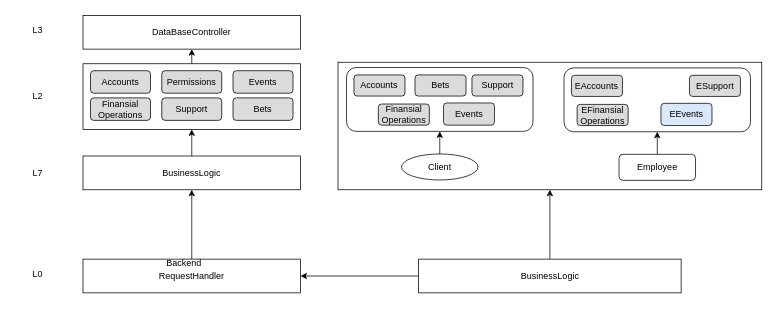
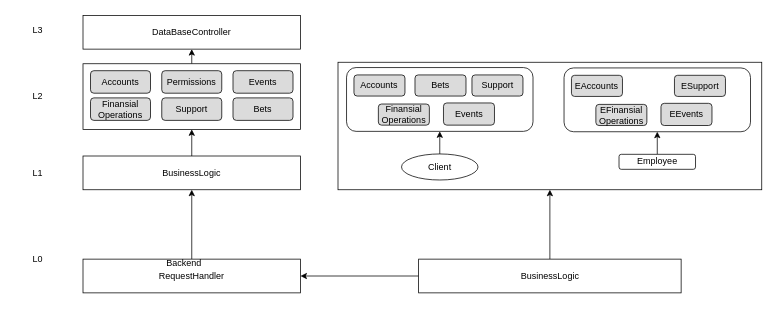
- <mxCell id="35" value="ESupport" style="rounded=1;whiteSpace=wrap;html=1;fillColor=#DBDBDB;" vertex="1" parent="33"><mxGeometry x="173.615" y="17.412" width="68" height="28.167" as="geometry" /></mxCell>
+ <mxCell id="35" value="ESupport" style="rounded=1;whiteSpace=wrap;html=1;fillColor=#DBDBDB;" vertex="1" parent="33"><mxGeometry x="153.615" y="17.412" width="68" height="28.167" as="geometry" /></mxCell>
- <mxCell id="38" value="EEvents" style="rounded=1;whiteSpace=wrap;html=1;fillColor=#dae8fc;" vertex="1" parent="33"><mxGeometry x="135.636" y="54.782" width="68" height="29.575" as="geometry" /></mxCell>
+ <mxCell id="38" value="EEvents" style="rounded=1;whiteSpace=wrap;html=1;fillColor=#DBDBDB;" vertex="1" parent="33"><mxGeometry x="135.636" y="54.782" width="68" height="29.575" as="geometry" /></mxCell>
- <mxCell id="39" value="EFinansial Operations" style="rounded=1;whiteSpace=wrap;html=1;fillColor=#DBDBDB;" vertex="1" parent="33"><mxGeometry x="23.83" y="56.191" width="68" height="28.167" as="geometry" /></mxCell>
+ <mxCell id="39" value="EFinansial Operations" style="rounded=1;whiteSpace=wrap;html=1;fillColor=#DBDBDB;" vertex="1" parent="33"><mxGeometry x="48.83" y="56.191" width="68" height="28.167" as="geometry" /></mxCell>
- <mxCell id="37" value="Employee" style="rounded=1;whiteSpace=wrap;html=1;" vertex="1" parent="33"><mxGeometry x="79.69" y="122.759" width="102" height="34.739" as="geometry" /></mxCell>
+ <mxCell id="37" value="Employee" style="rounded=1;whiteSpace=wrap;html=1;" vertex="1" parent="33"><mxGeometry x="79.69" y="122.759" width="102" height="20" as="geometry" /></mxCell>
- <mxCell id="5" value="L7" style="text;html=1;align=center;verticalAlign=middle;whiteSpace=wrap;rounded=0;" vertex="1" parent="1"><mxGeometry x="20" y="215" width="60" height="30" as="geometry" /></mxCell>
+ <mxCell id="5" value="L1" style="text;html=1;align=center;verticalAlign=middle;whiteSpace=wrap;rounded=0;" vertex="1" parent="1"><mxGeometry x="20" y="215" width="60" height="30" as="geometry" /></mxCell>
- <mxCell id="3" value="L0" style="text;html=1;align=center;verticalAlign=middle;whiteSpace=wrap;rounded=0;" vertex="1" parent="1"><mxGeometry x="20" y="350" width="60" height="30" as="geometry" /></mxCell>
+ <mxCell id="3" value="L0" style="text;html=1;align=center;verticalAlign=middle;whiteSpace=wrap;rounded=0;" vertex="1" parent="1"><mxGeometry x="20" y="330" width="60" height="30" as="geometry" /></mxCell>
